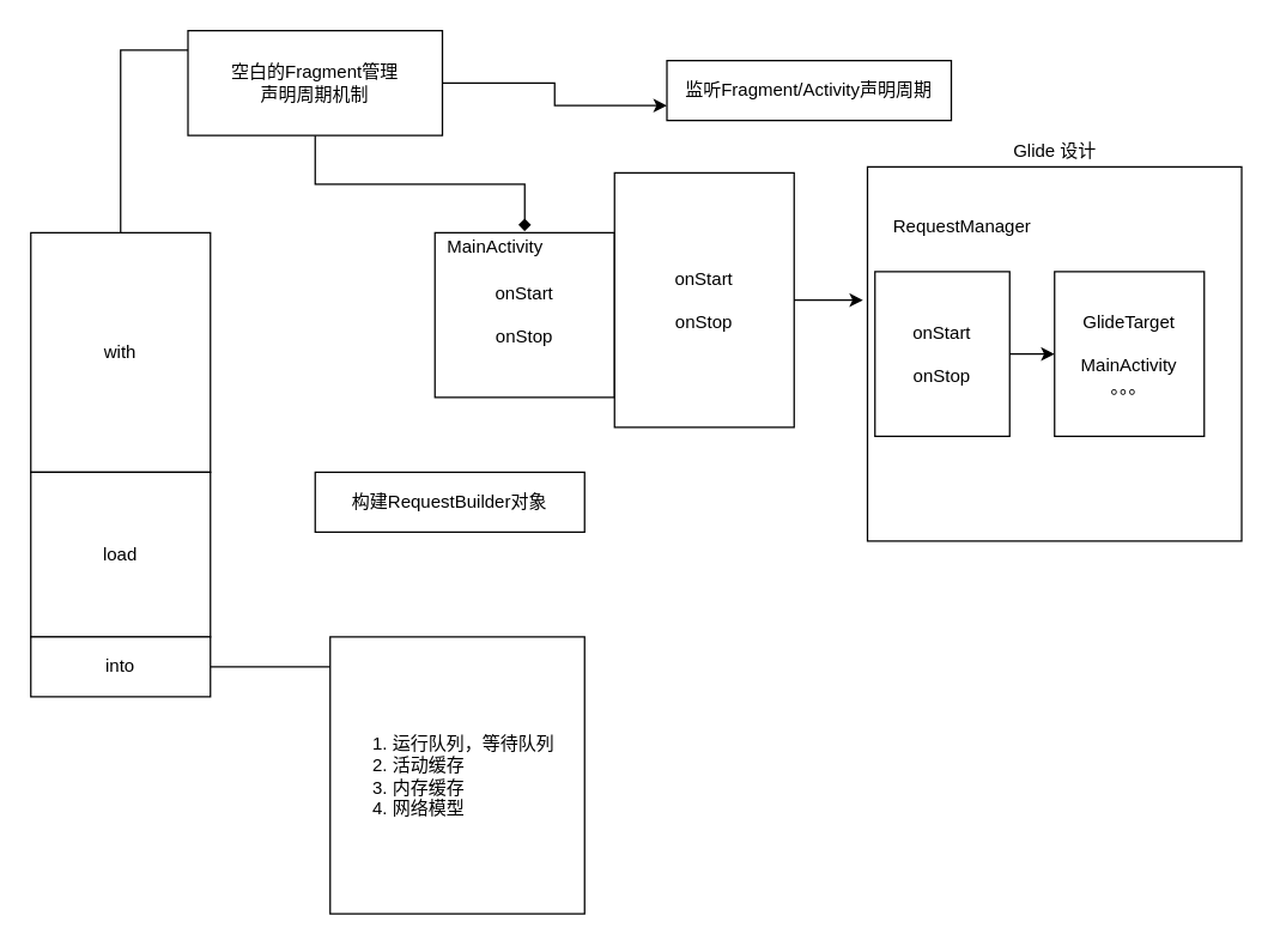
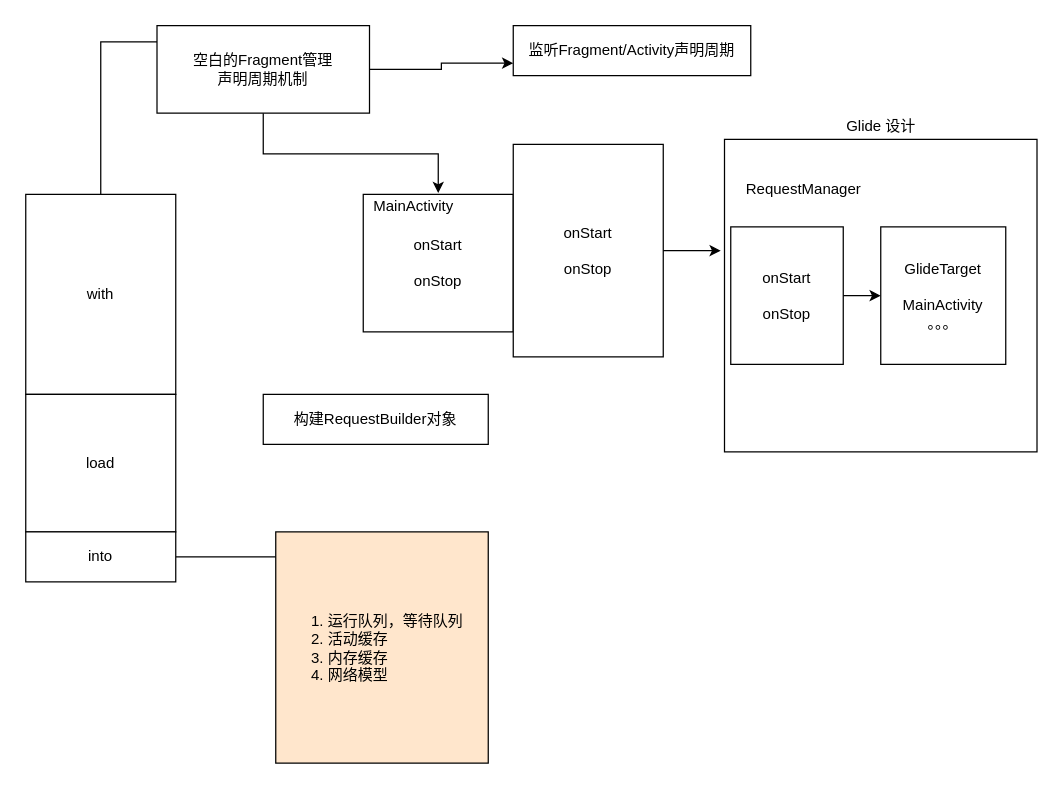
- <mxCell id="12" value="监听Fragment/Activity声明周期" style="rounded=0;whiteSpace=wrap;html=1;" vertex="1" parent="1"><mxGeometry x="445" y="40" width="190" height="40" as="geometry" /></mxCell>
+ <mxCell id="12" value="监听Fragment/Activity声明周期" style="rounded=0;whiteSpace=wrap;html=1;" vertex="1" parent="1"><mxGeometry x="410" y="20" width="190" height="40" as="geometry" /></mxCell>
- <mxCell id="10" style="edgeStyle=orthogonalEdgeStyle;rounded=0;orthogonalLoop=1;jettySize=auto;html=1;entryX=0.75;entryY=-0.05;entryDx=0;entryDy=0;entryPerimeter=0;endArrow=diamond;" edge="1" parent="1" source="11" target="16"><mxGeometry relative="1" as="geometry" /></mxCell>
+ <mxCell id="10" style="edgeStyle=orthogonalEdgeStyle;rounded=0;orthogonalLoop=1;jettySize=auto;html=1;entryX=0.75;entryY=-0.05;entryDx=0;entryDy=0;entryPerimeter=0;" edge="1" parent="1" source="11" target="16"><mxGeometry relative="1" as="geometry" /></mxCell>
- <mxCell id="7" value="&lt;div&gt;&lt;ol&gt;&lt;li style=&quot;text-align: justify&quot;&gt;&lt;span&gt;运行队列，等待队列&lt;/span&gt;&lt;/li&gt;&lt;li style=&quot;text-align: justify&quot;&gt;活动缓存&lt;/li&gt;&lt;li style=&quot;text-align: justify&quot;&gt;&lt;span&gt;内存缓存&lt;/span&gt;&lt;/li&gt;&lt;li style=&quot;text-align: justify&quot;&gt;&lt;span&gt;网络模型&lt;/span&gt;&lt;/li&gt;&lt;/ol&gt;&lt;/div&gt;" style="rounded=0;whiteSpace=wrap;html=1;align=left;" vertex="1" parent="1"><mxGeometry x="220" y="425" width="170" height="185" as="geometry" /></mxCell>
+ <mxCell id="7" value="&lt;div&gt;&lt;ol&gt;&lt;li style=&quot;text-align: justify&quot;&gt;&lt;span&gt;运行队列，等待队列&lt;/span&gt;&lt;/li&gt;&lt;li style=&quot;text-align: justify&quot;&gt;活动缓存&lt;/li&gt;&lt;li style=&quot;text-align: justify&quot;&gt;&lt;span&gt;内存缓存&lt;/span&gt;&lt;/li&gt;&lt;li style=&quot;text-align: justify&quot;&gt;&lt;span&gt;网络模型&lt;/span&gt;&lt;/li&gt;&lt;/ol&gt;&lt;/div&gt;" style="rounded=0;whiteSpace=wrap;html=1;align=left;fillColor=#ffe6cc;" vertex="1" parent="1"><mxGeometry x="220" y="425" width="170" height="185" as="geometry" /></mxCell>
